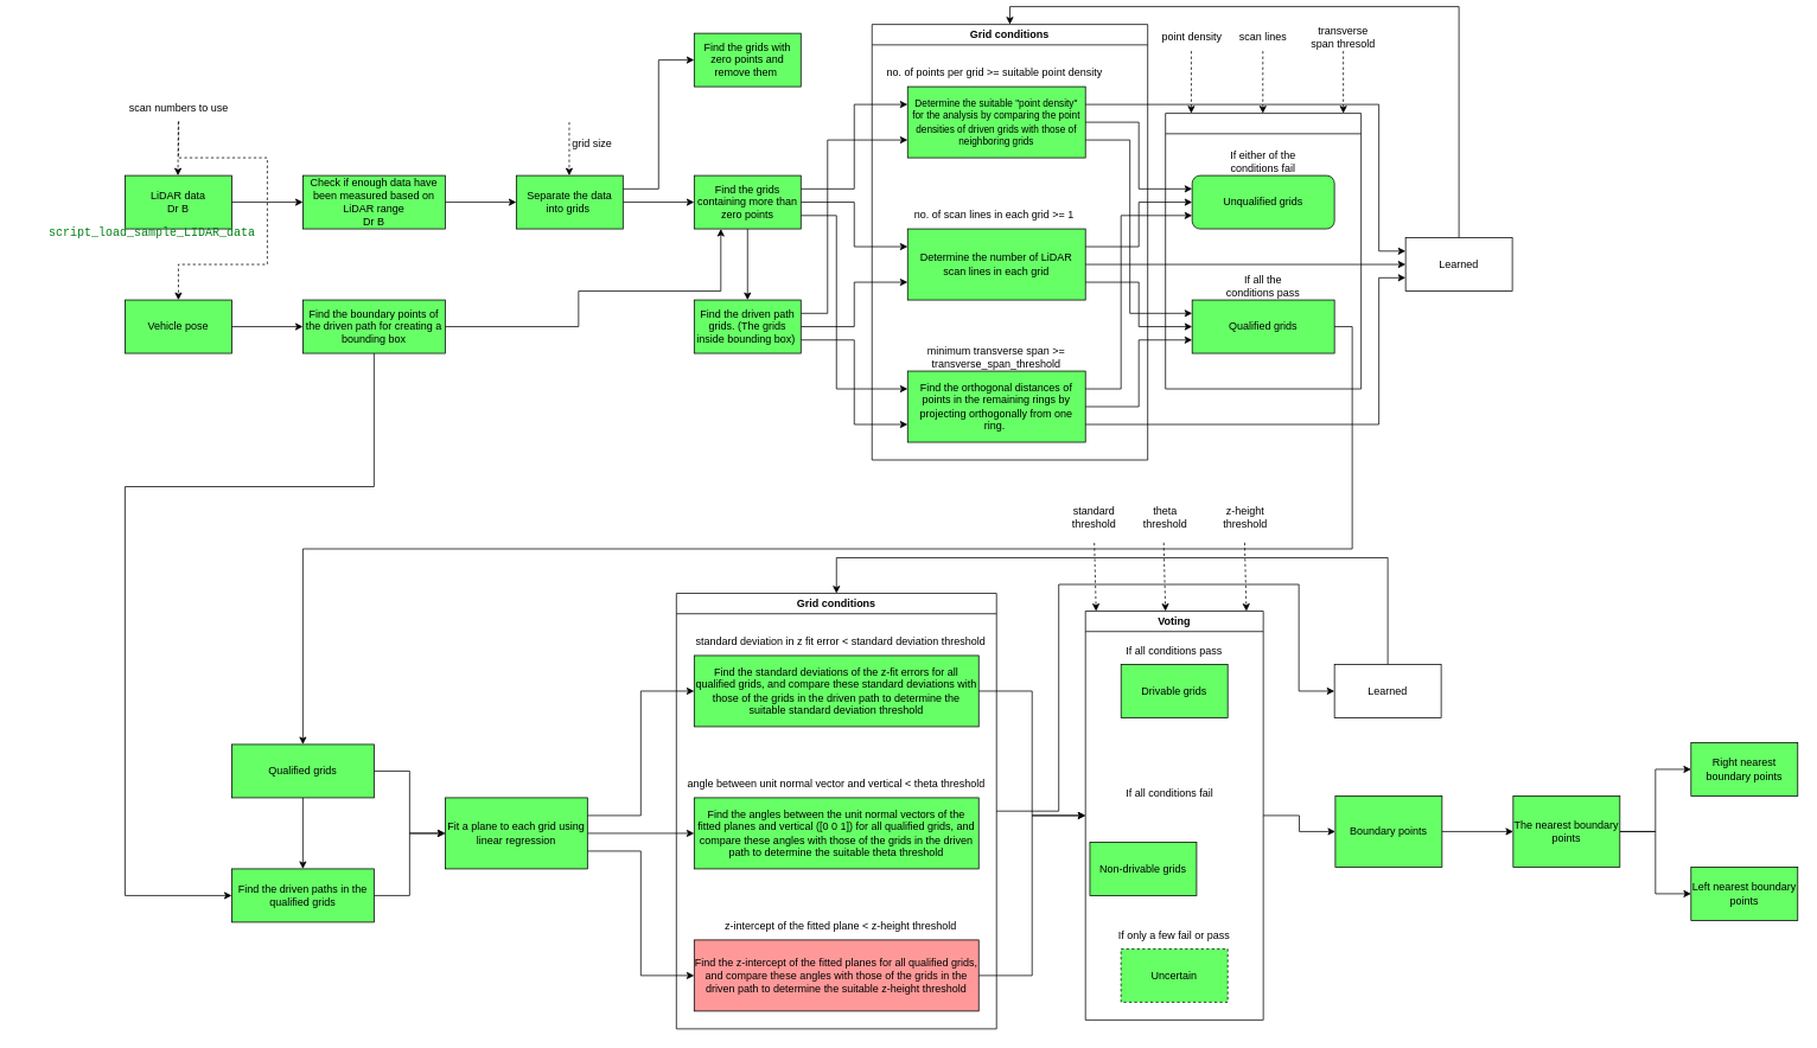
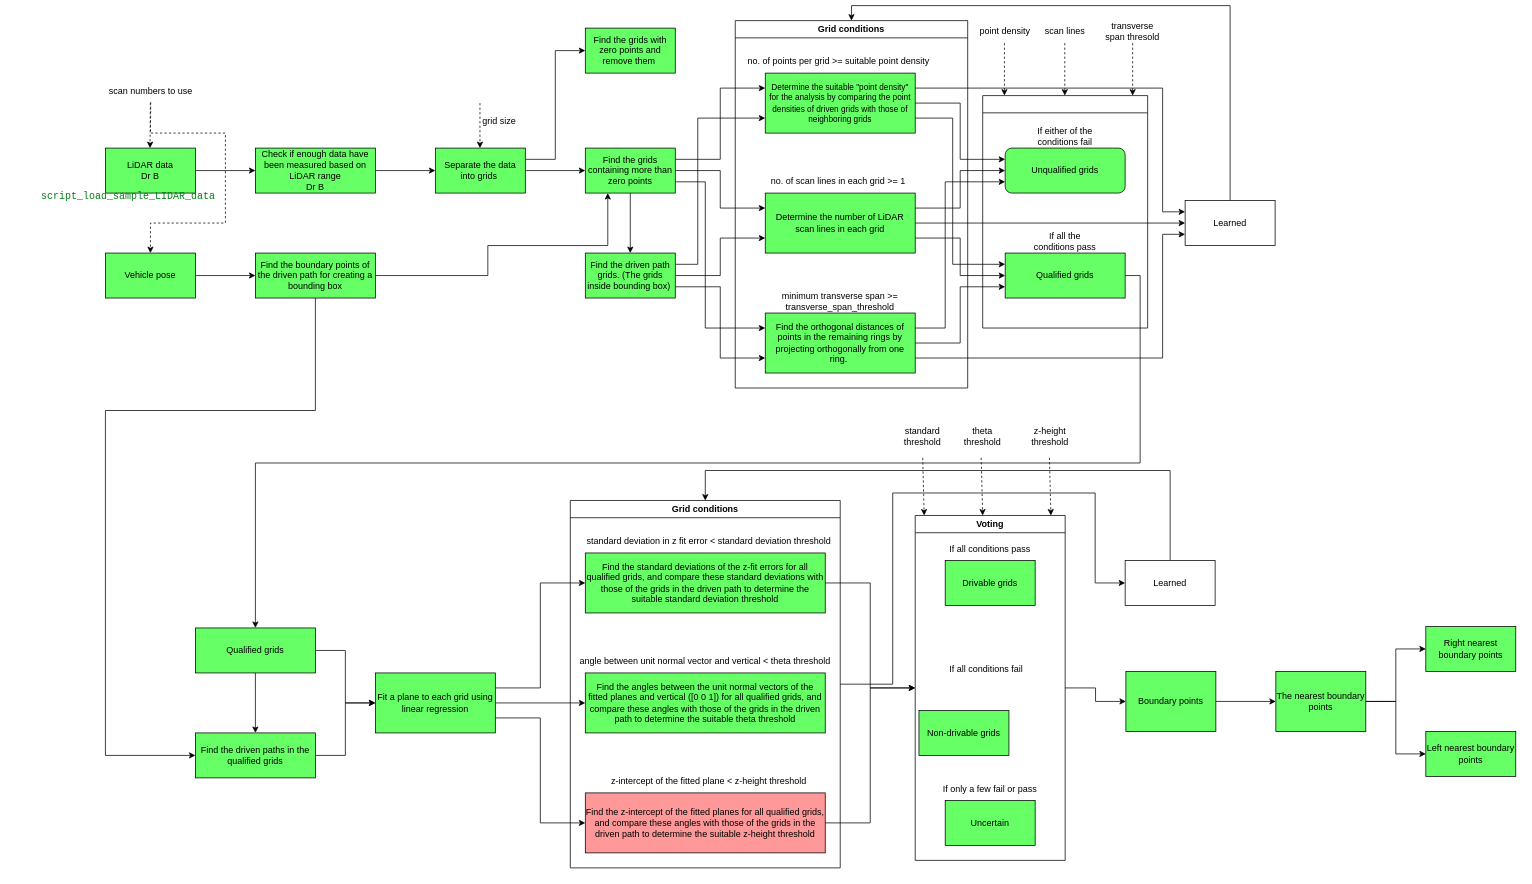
- <mxCell id="74" value="Uncertain" style="rounded=0;whiteSpace=wrap;html=1;fillColor=#66FF66;dashed=1;" parent="1" vertex="1"><mxGeometry x="1260" y="1060" width="120" height="60" as="geometry" /></mxCell>
+ <mxCell id="74" value="Uncertain" style="rounded=0;whiteSpace=wrap;html=1;fillColor=#66FF66;" parent="1" vertex="1"><mxGeometry x="1260" y="1060" width="120" height="60" as="geometry" /></mxCell>
